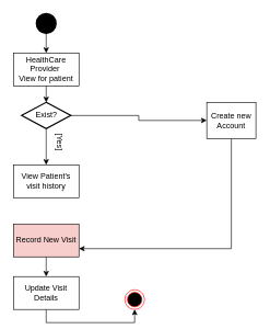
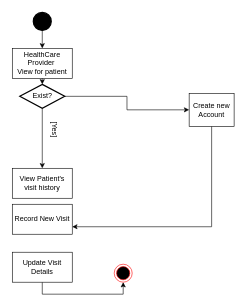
- <mxCell id="14" value="Exist?" style="strokeWidth=2;html=1;shape=mxgraph.flowchart.decision;whiteSpace=wrap;" parent="1" vertex="1"><mxGeometry x="32.5" y="155" width="75" height="40" as="geometry" /></mxCell>
+ <mxCell id="14" value="Exist?" style="strokeWidth=2;html=1;shape=mxgraph.flowchart.decision;whiteSpace=wrap;" parent="1" vertex="1"><mxGeometry x="32.5" y="140" width="75" height="40" as="geometry" /></mxCell>
- <mxCell id="4" value="View Patient's visit history" style="html=1;dashed=0;whiteSpace=wrap;" parent="1" vertex="1"><mxGeometry x="20" y="250" width="100" height="50" as="geometry" /></mxCell>
+ <mxCell id="4" value="View Patient's visit history" style="html=1;dashed=0;whiteSpace=wrap;" parent="1" vertex="1"><mxGeometry x="20" y="280" width="100" height="50" as="geometry" /></mxCell>
- <mxCell id="8" value="Record New Visit" style="html=1;dashed=0;whiteSpace=wrap;fillColor=#f8cecc;" parent="1" vertex="1"><mxGeometry x="20" y="340" width="100" height="50" as="geometry" /></mxCell>
+ <mxCell id="8" value="Record New Visit" style="html=1;dashed=0;whiteSpace=wrap;" parent="1" vertex="1"><mxGeometry x="20" y="340" width="100" height="50" as="geometry" /></mxCell>
- <mxCell id="7" style="edgeStyle=orthogonalEdgeStyle;rounded=0;orthogonalLoop=1;jettySize=auto;html=1;exitX=0.5;exitY=1;exitDx=0;exitDy=0;entryX=0.5;entryY=0;entryDx=0;entryDy=0;" parent="1" source="8" target="6" edge="1"><mxGeometry relative="1" as="geometry" /></mxCell>
